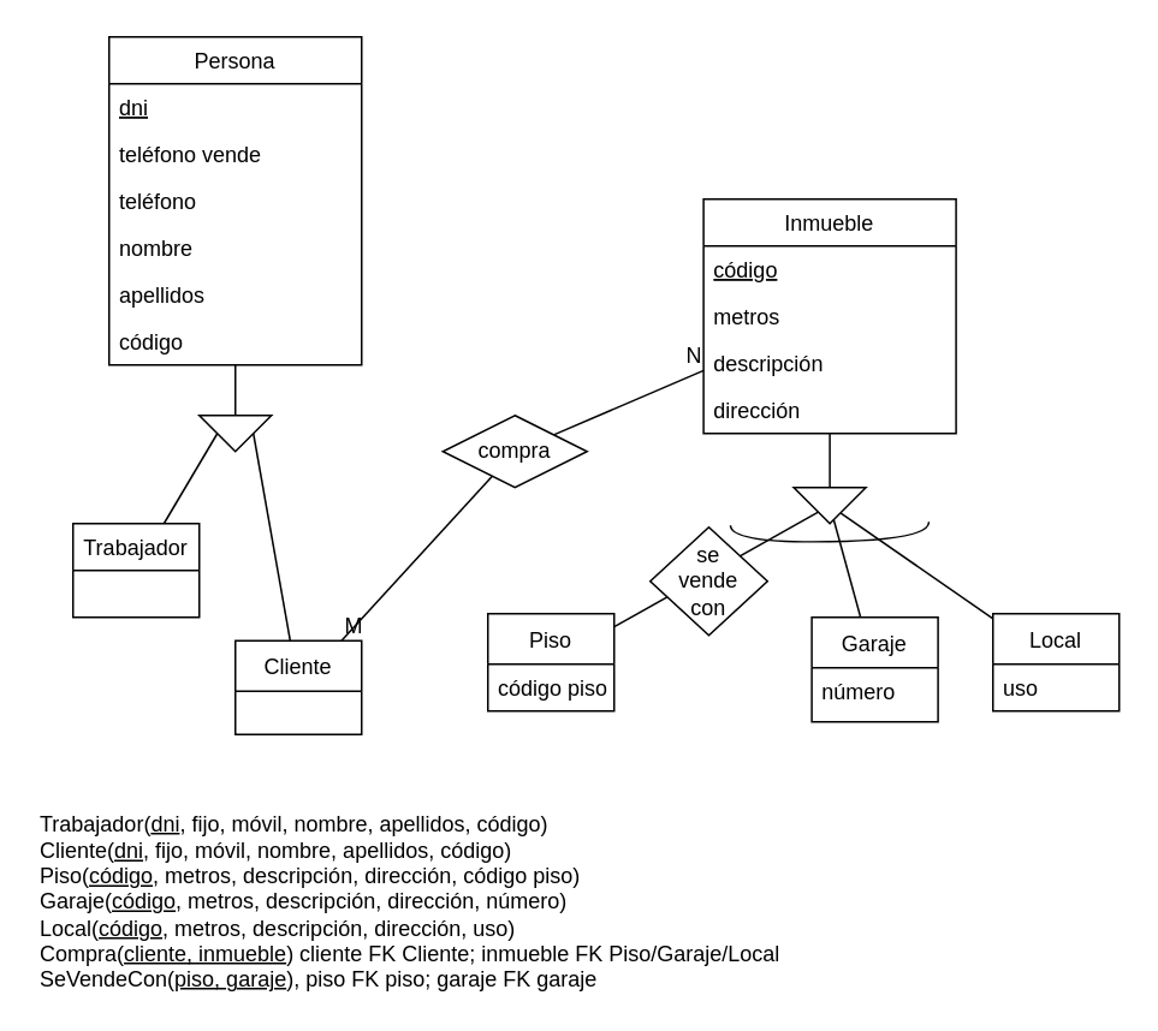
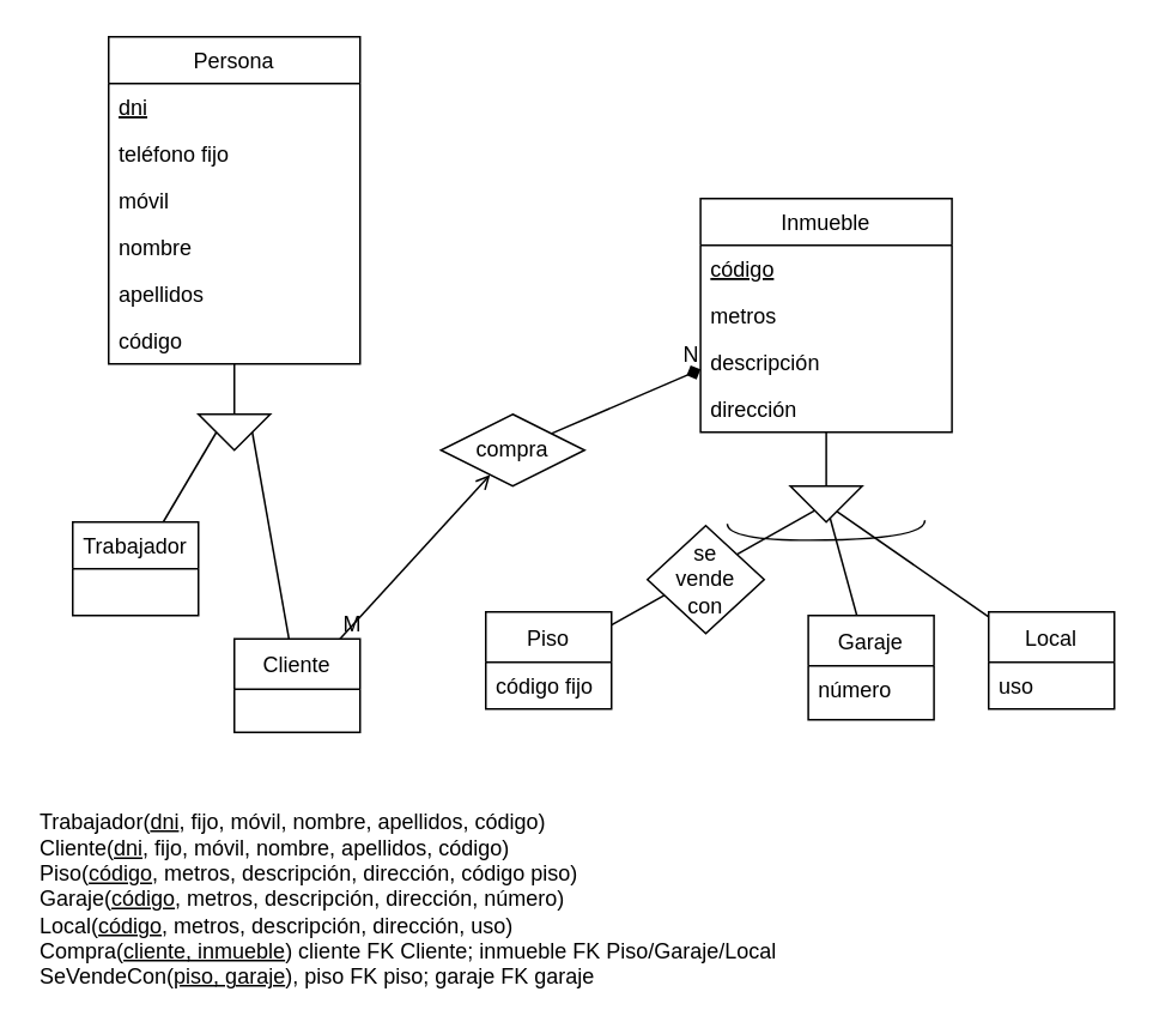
- <mxCell id="4" value="teléfono vende" style="text;strokeColor=none;fillColor=none;align=left;verticalAlign=top;spacingLeft=4;spacingRight=4;overflow=hidden;rotatable=0;points=[[0,0.5],[1,0.5]];portConstraint=eastwest;" parent="2" vertex="1"><mxGeometry y="52" width="140" height="26" as="geometry" /></mxCell>
+ <mxCell id="4" value="teléfono fijo" style="text;strokeColor=none;fillColor=none;align=left;verticalAlign=top;spacingLeft=4;spacingRight=4;overflow=hidden;rotatable=0;points=[[0,0.5],[1,0.5]];portConstraint=eastwest;" parent="2" vertex="1"><mxGeometry y="52" width="140" height="26" as="geometry" /></mxCell>
- <mxCell id="5" value="teléfono" style="text;strokeColor=none;fillColor=none;align=left;verticalAlign=top;spacingLeft=4;spacingRight=4;overflow=hidden;rotatable=0;points=[[0,0.5],[1,0.5]];portConstraint=eastwest;" parent="2" vertex="1"><mxGeometry y="78" width="140" height="26" as="geometry" /></mxCell>
+ <mxCell id="5" value="móvil" style="text;strokeColor=none;fillColor=none;align=left;verticalAlign=top;spacingLeft=4;spacingRight=4;overflow=hidden;rotatable=0;points=[[0,0.5],[1,0.5]];portConstraint=eastwest;" parent="2" vertex="1"><mxGeometry y="78" width="140" height="26" as="geometry" /></mxCell>
- <mxCell id="32" value="" style="endArrow=none;html=1;rounded=0;startArrow=none;" parent="1" source="35" target="14" edge="1"><mxGeometry relative="1" as="geometry"><mxPoint x="270" y="180" as="sourcePoint" /><mxPoint x="430" y="180" as="targetPoint" /></mxGeometry></mxCell>
+ <mxCell id="32" value="" style="endArrow=diamond;html=1;rounded=0;startArrow=none;" parent="1" source="35" target="14" edge="1"><mxGeometry relative="1" as="geometry"><mxPoint x="270" y="180" as="sourcePoint" /><mxPoint x="430" y="180" as="targetPoint" /></mxGeometry></mxCell>
- <mxCell id="36" value="" style="endArrow=none;html=1;rounded=0;" parent="1" source="13" target="35" edge="1"><mxGeometry relative="1" as="geometry"><mxPoint x="220" y="271.851" as="sourcePoint" /><mxPoint x="389.57" y="203.299" as="targetPoint" /></mxGeometry></mxCell>
+ <mxCell id="36" value="" style="endArrow=open;html=1;rounded=0;" parent="1" source="13" target="35" edge="1"><mxGeometry relative="1" as="geometry"><mxPoint x="220" y="271.851" as="sourcePoint" /><mxPoint x="389.57" y="203.299" as="targetPoint" /></mxGeometry></mxCell>
- <mxCell id="21" value="código piso" style="text;strokeColor=none;fillColor=none;align=left;verticalAlign=top;spacingLeft=4;spacingRight=4;overflow=hidden;rotatable=0;points=[[0,0.5],[1,0.5]];portConstraint=eastwest;" parent="20" vertex="1"><mxGeometry y="28" width="70" height="26" as="geometry" /></mxCell>
+ <mxCell id="21" value="código fijo" style="text;strokeColor=none;fillColor=none;align=left;verticalAlign=top;spacingLeft=4;spacingRight=4;overflow=hidden;rotatable=0;points=[[0,0.5],[1,0.5]];portConstraint=eastwest;" parent="20" vertex="1"><mxGeometry y="28" width="70" height="26" as="geometry" /></mxCell>
